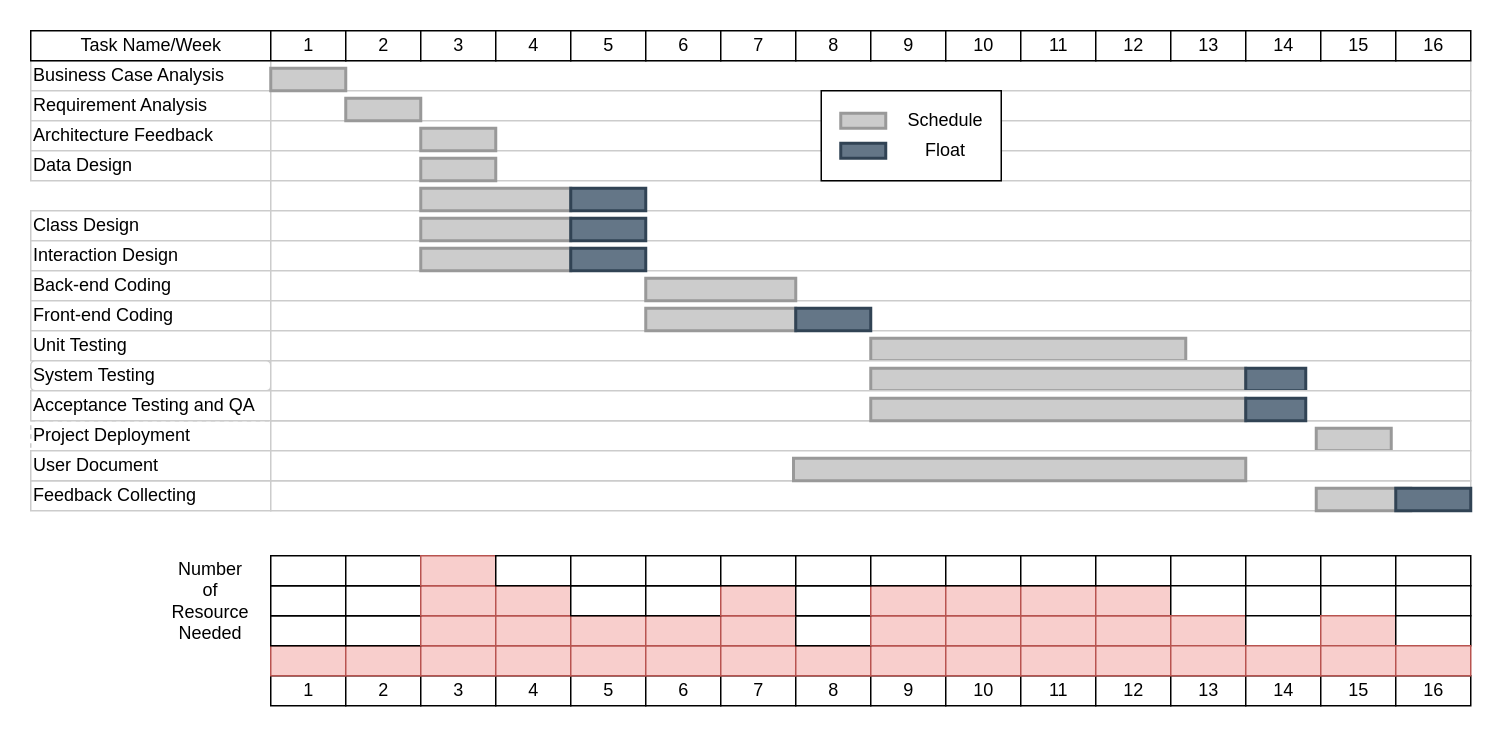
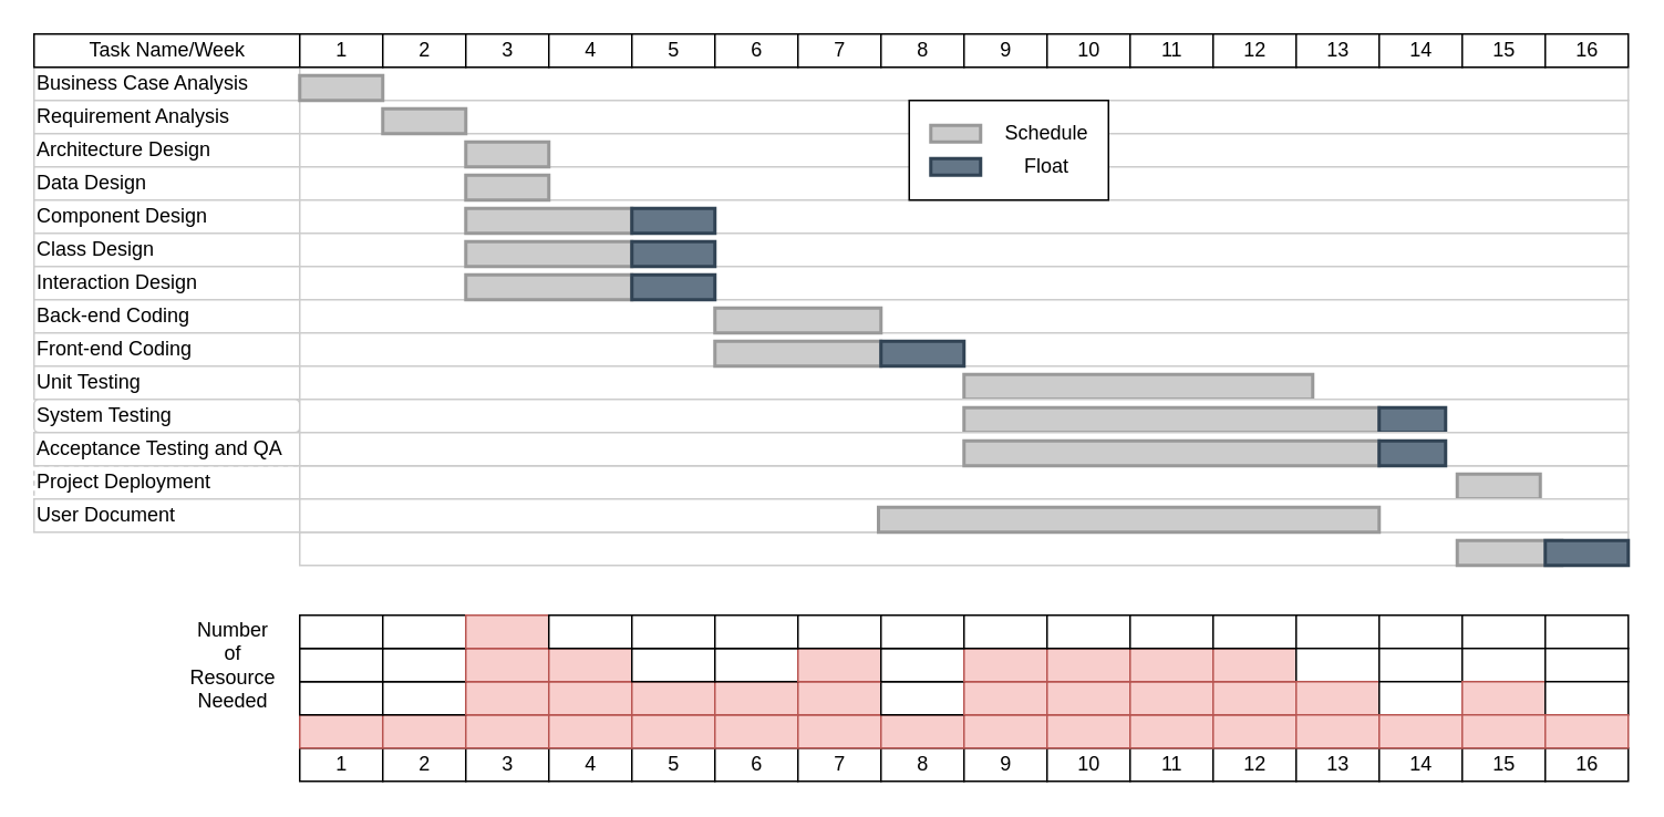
- <mxCell id="4" value="Architecture Feedback" style="align=left;strokeColor=#CCCCCC;html=1;" parent="1" vertex="1"><mxGeometry x="20" y="80" width="160" height="20" as="geometry" /></mxCell>
+ <mxCell id="4" value="Architecture Design" style="align=left;strokeColor=#CCCCCC;html=1;" parent="1" vertex="1"><mxGeometry x="20" y="80" width="160" height="20" as="geometry" /></mxCell>
+ <mxCell id="6" value="Component Design" style="align=left;strokeColor=#CCCCCC;html=1;" parent="1" vertex="1"><mxGeometry x="20" y="120" width="160" height="20" as="geometry" /></mxCell>
- <mxCell id="39" value="Feedback Collecting" style="align=left;strokeColor=#CCCCCC;html=1;" parent="1" vertex="1"><mxGeometry x="20" y="320" width="160" height="20" as="geometry" /></mxCell>
